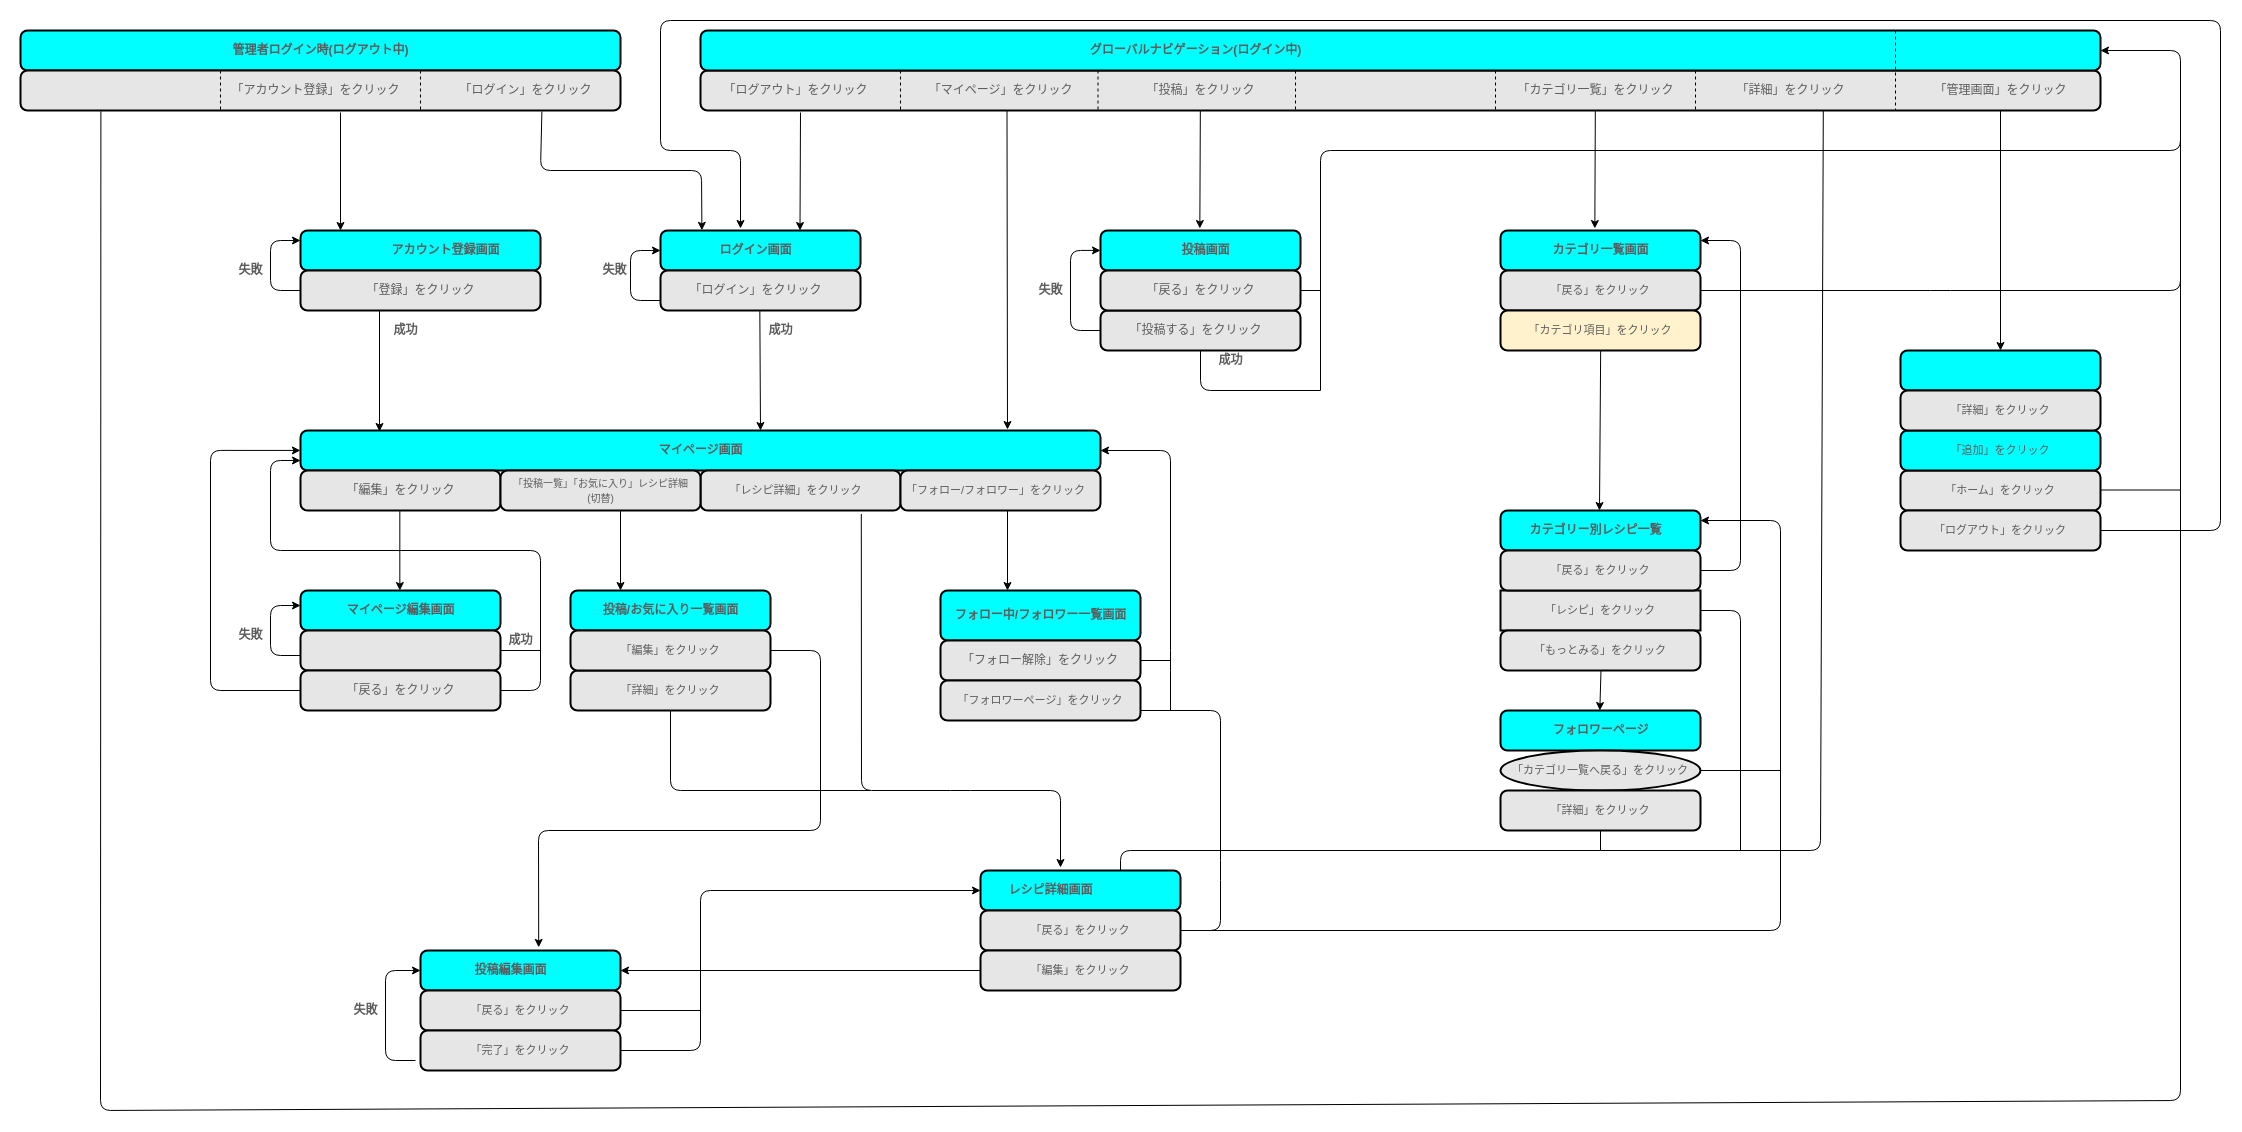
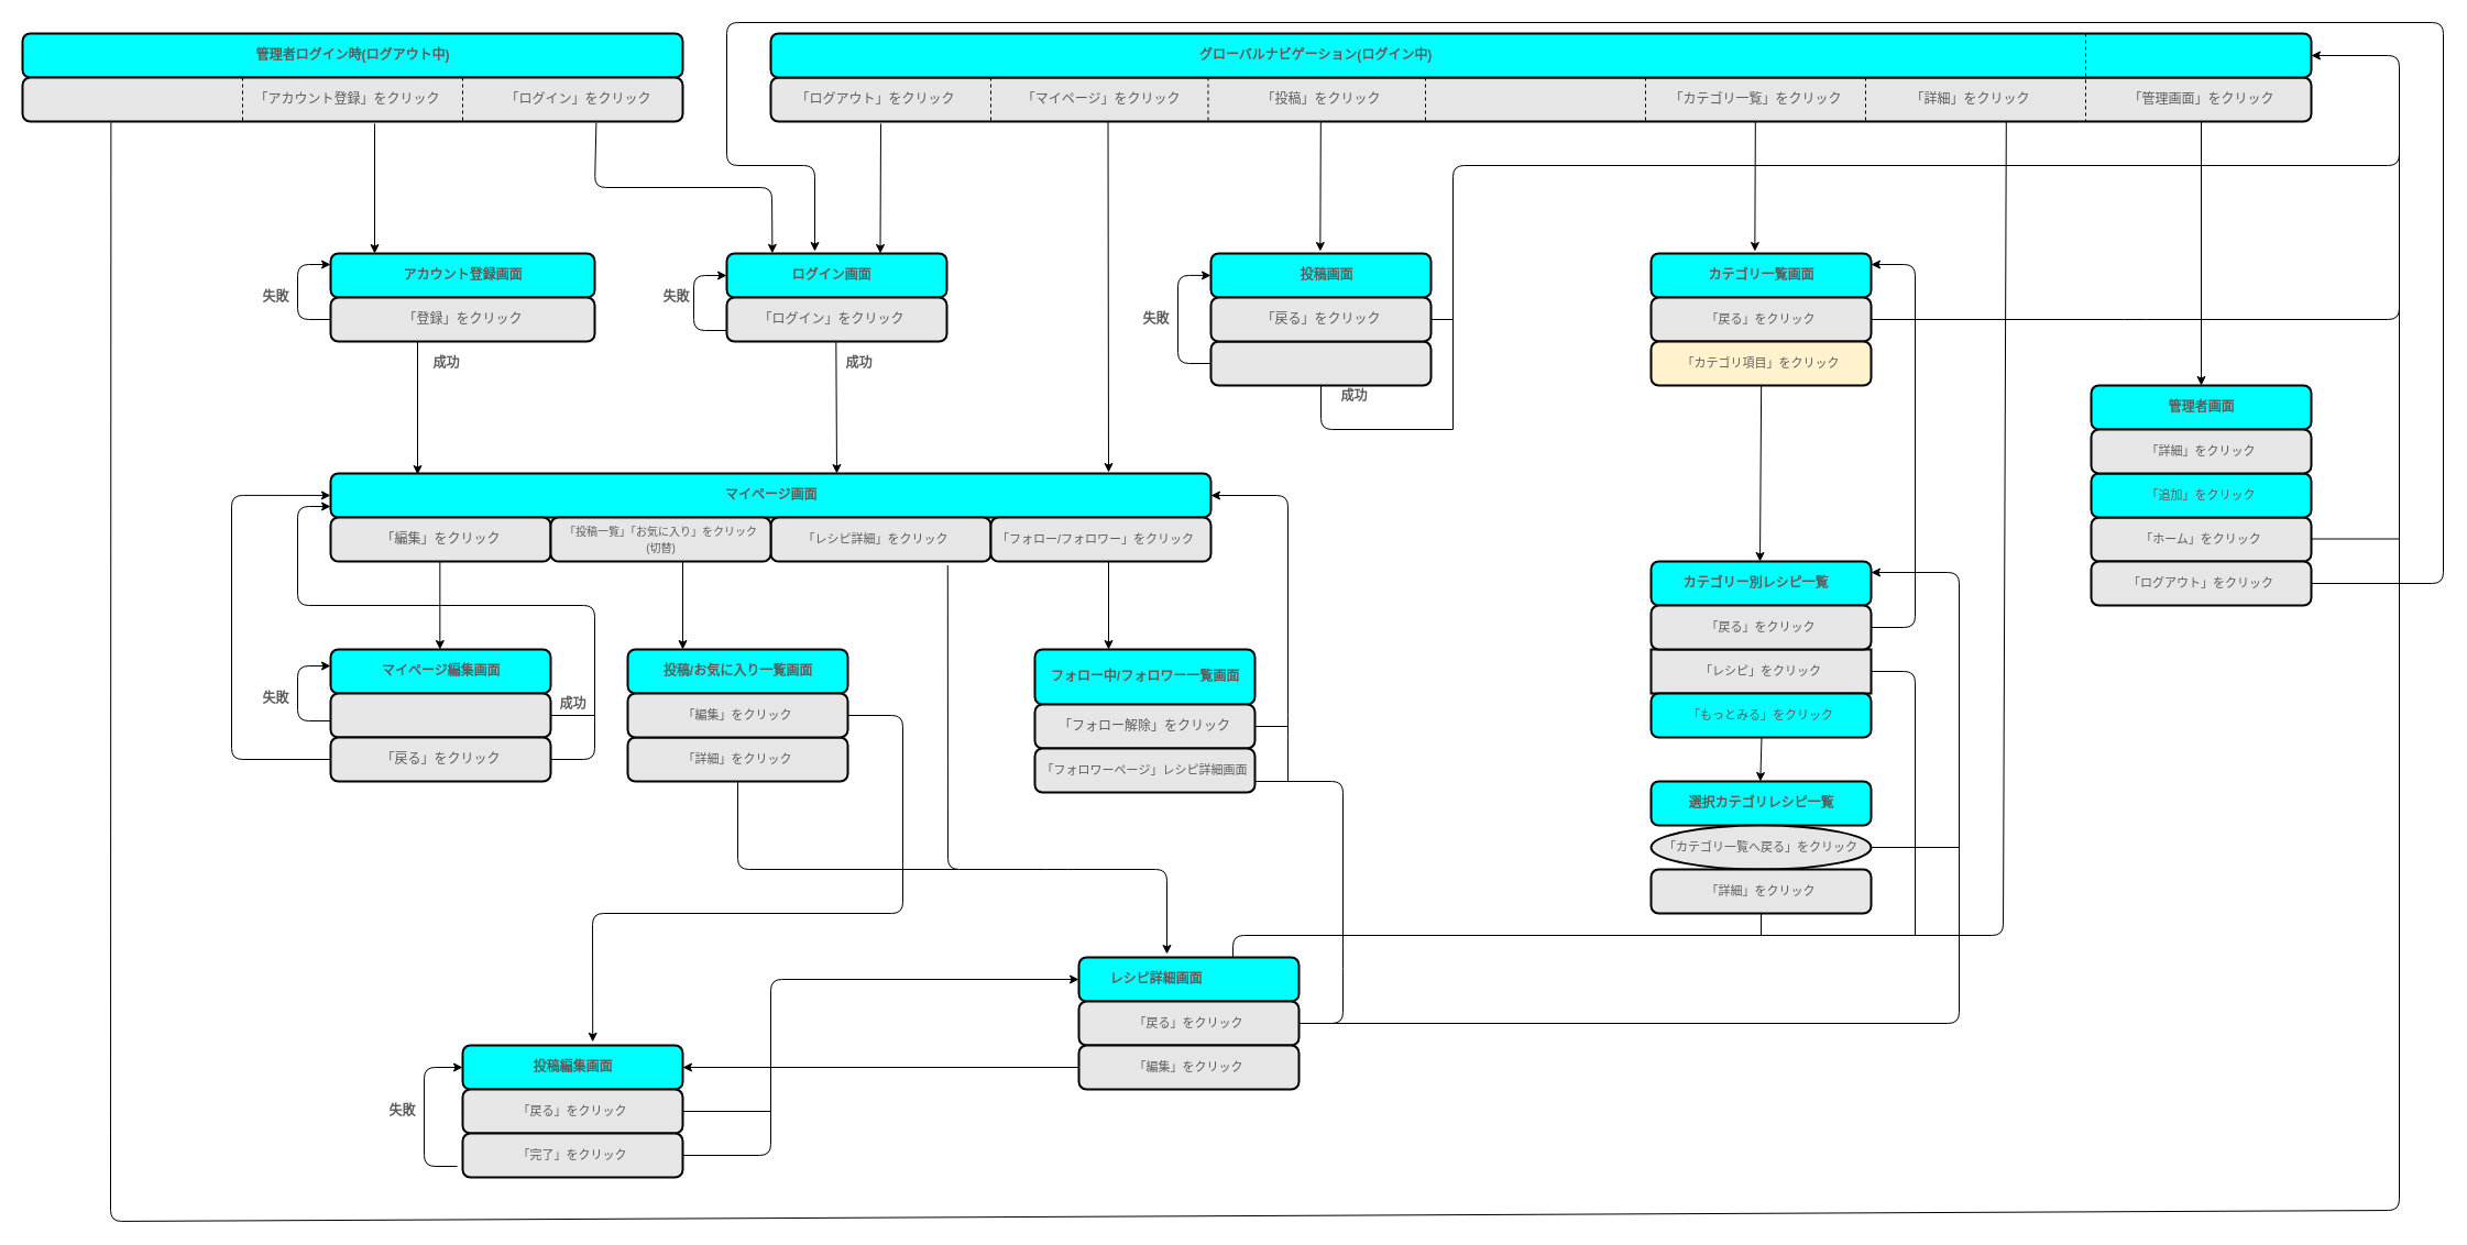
- <mxCell id="14" value="&lt;b&gt;アカウント登録画面&lt;/b&gt;" style="text;html=1;align=center;verticalAlign=middle;resizable=0;points=[];autosize=1;strokeColor=none;fontColor=#5C5C5C;" parent="1" vertex="1"><mxGeometry x="385" y="240" width="120" height="20" as="geometry" /></mxCell>
+ <mxCell id="14" value="&lt;b&gt;アカウント登録画面&lt;/b&gt;" style="text;html=1;align=center;verticalAlign=middle;resizable=0;points=[];autosize=1;strokeColor=none;fontColor=#5C5C5C;" parent="1" vertex="1"><mxGeometry x="360" y="240" width="120" height="20" as="geometry" /></mxCell>
- <mxCell id="62" value="「投稿する」をクリック" style="text;html=1;align=center;verticalAlign=middle;resizable=0;points=[];autosize=1;strokeColor=none;fontColor=#5C5C5C;" parent="1" vertex="1"><mxGeometry x="1120" y="320" width="150" height="20" as="geometry" /></mxCell>
+ <mxCell id="137" value="&lt;b&gt;管理者画面&lt;/b&gt;" style="text;html=1;align=center;verticalAlign=middle;resizable=0;points=[];autosize=1;strokeColor=none;fontColor=#5C5C5C;" parent="1" vertex="1"><mxGeometry x="1960" y="360" width="80" height="20" as="geometry" /></mxCell>
- <mxCell id="72" value="&lt;font style=&quot;font-size: 10px&quot;&gt;「投稿一覧」「お気に入り」レシピ詳細&lt;br&gt;(切替)&lt;/font&gt;" style="text;html=1;align=center;verticalAlign=middle;resizable=0;points=[];autosize=1;strokeColor=none;fontColor=#5C5C5C;" parent="1" vertex="1"><mxGeometry x="500" y="475" width="200" height="30" as="geometry" /></mxCell>
+ <mxCell id="72" value="&lt;font style=&quot;font-size: 10px&quot;&gt;「投稿一覧」「お気に入り」をクリック&lt;br&gt;(切替)&lt;/font&gt;" style="text;html=1;align=center;verticalAlign=middle;resizable=0;points=[];autosize=1;strokeColor=none;fontColor=#5C5C5C;" parent="1" vertex="1"><mxGeometry x="500" y="475" width="200" height="30" as="geometry" /></mxCell>
- <mxCell id="124" value="&lt;font style=&quot;font-size: 11px&quot;&gt;「もっとみる」をクリック&lt;/font&gt;" style="rounded=1;whiteSpace=wrap;html=1;absoluteArcSize=1;arcSize=14;strokeWidth=2;sketch=0;fontColor=#5C5C5C;fillColor=#E6E6E6;" parent="1" vertex="1"><mxGeometry x="1500" y="630" width="200" height="40" as="geometry" /></mxCell>
+ <mxCell id="124" value="&lt;font style=&quot;font-size: 11px&quot;&gt;「もっとみる」をクリック&lt;/font&gt;" style="rounded=1;whiteSpace=wrap;html=1;absoluteArcSize=1;arcSize=14;strokeWidth=2;sketch=0;fontColor=#5C5C5C;fillColor=#00ffff;" parent="1" vertex="1"><mxGeometry x="1500" y="630" width="200" height="40" as="geometry" /></mxCell>
- <mxCell id="43" value="&lt;font style=&quot;font-size: 11px&quot;&gt;「フォロワーページ」をクリック&lt;/font&gt;" style="rounded=1;whiteSpace=wrap;html=1;absoluteArcSize=1;arcSize=14;strokeWidth=2;sketch=0;fontColor=#5C5C5C;fillColor=#E6E6E6;" parent="1" vertex="1"><mxGeometry x="940" y="680" width="200" height="40" as="geometry" /></mxCell>
+ <mxCell id="43" value="&lt;font style=&quot;font-size: 11px&quot;&gt;「フォロワーページ」レシピ詳細画面&lt;/font&gt;" style="rounded=1;whiteSpace=wrap;html=1;absoluteArcSize=1;arcSize=14;strokeWidth=2;sketch=0;fontColor=#5C5C5C;fillColor=#E6E6E6;" parent="1" vertex="1"><mxGeometry x="940" y="680" width="200" height="40" as="geometry" /></mxCell>
- <mxCell id="126" value="&lt;b&gt;フォロワーページ&lt;/b&gt;" style="text;html=1;align=center;verticalAlign=middle;resizable=0;points=[];autosize=1;strokeColor=none;fontColor=#5C5C5C;" parent="1" vertex="1"><mxGeometry x="1525" y="720" width="150" height="20" as="geometry" /></mxCell>
+ <mxCell id="126" value="&lt;b&gt;選択カテゴリレシピ一覧&lt;/b&gt;" style="text;html=1;align=center;verticalAlign=middle;resizable=0;points=[];autosize=1;strokeColor=none;fontColor=#5C5C5C;" parent="1" vertex="1"><mxGeometry x="1525" y="720" width="150" height="20" as="geometry" /></mxCell>
- <mxCell id="108" value="&lt;b&gt;投稿編集画面&lt;/b&gt;" style="text;html=1;align=center;verticalAlign=middle;resizable=0;points=[];autosize=1;strokeColor=none;fontColor=#5C5C5C;" parent="1" vertex="1"><mxGeometry x="465" y="960" width="90" height="20" as="geometry" /></mxCell>
+ <mxCell id="108" value="&lt;b&gt;投稿編集画面&lt;/b&gt;" style="text;html=1;align=center;verticalAlign=middle;resizable=0;points=[];autosize=1;strokeColor=none;fontColor=#5C5C5C;" parent="1" vertex="1"><mxGeometry x="475" y="960" width="90" height="20" as="geometry" /></mxCell>
